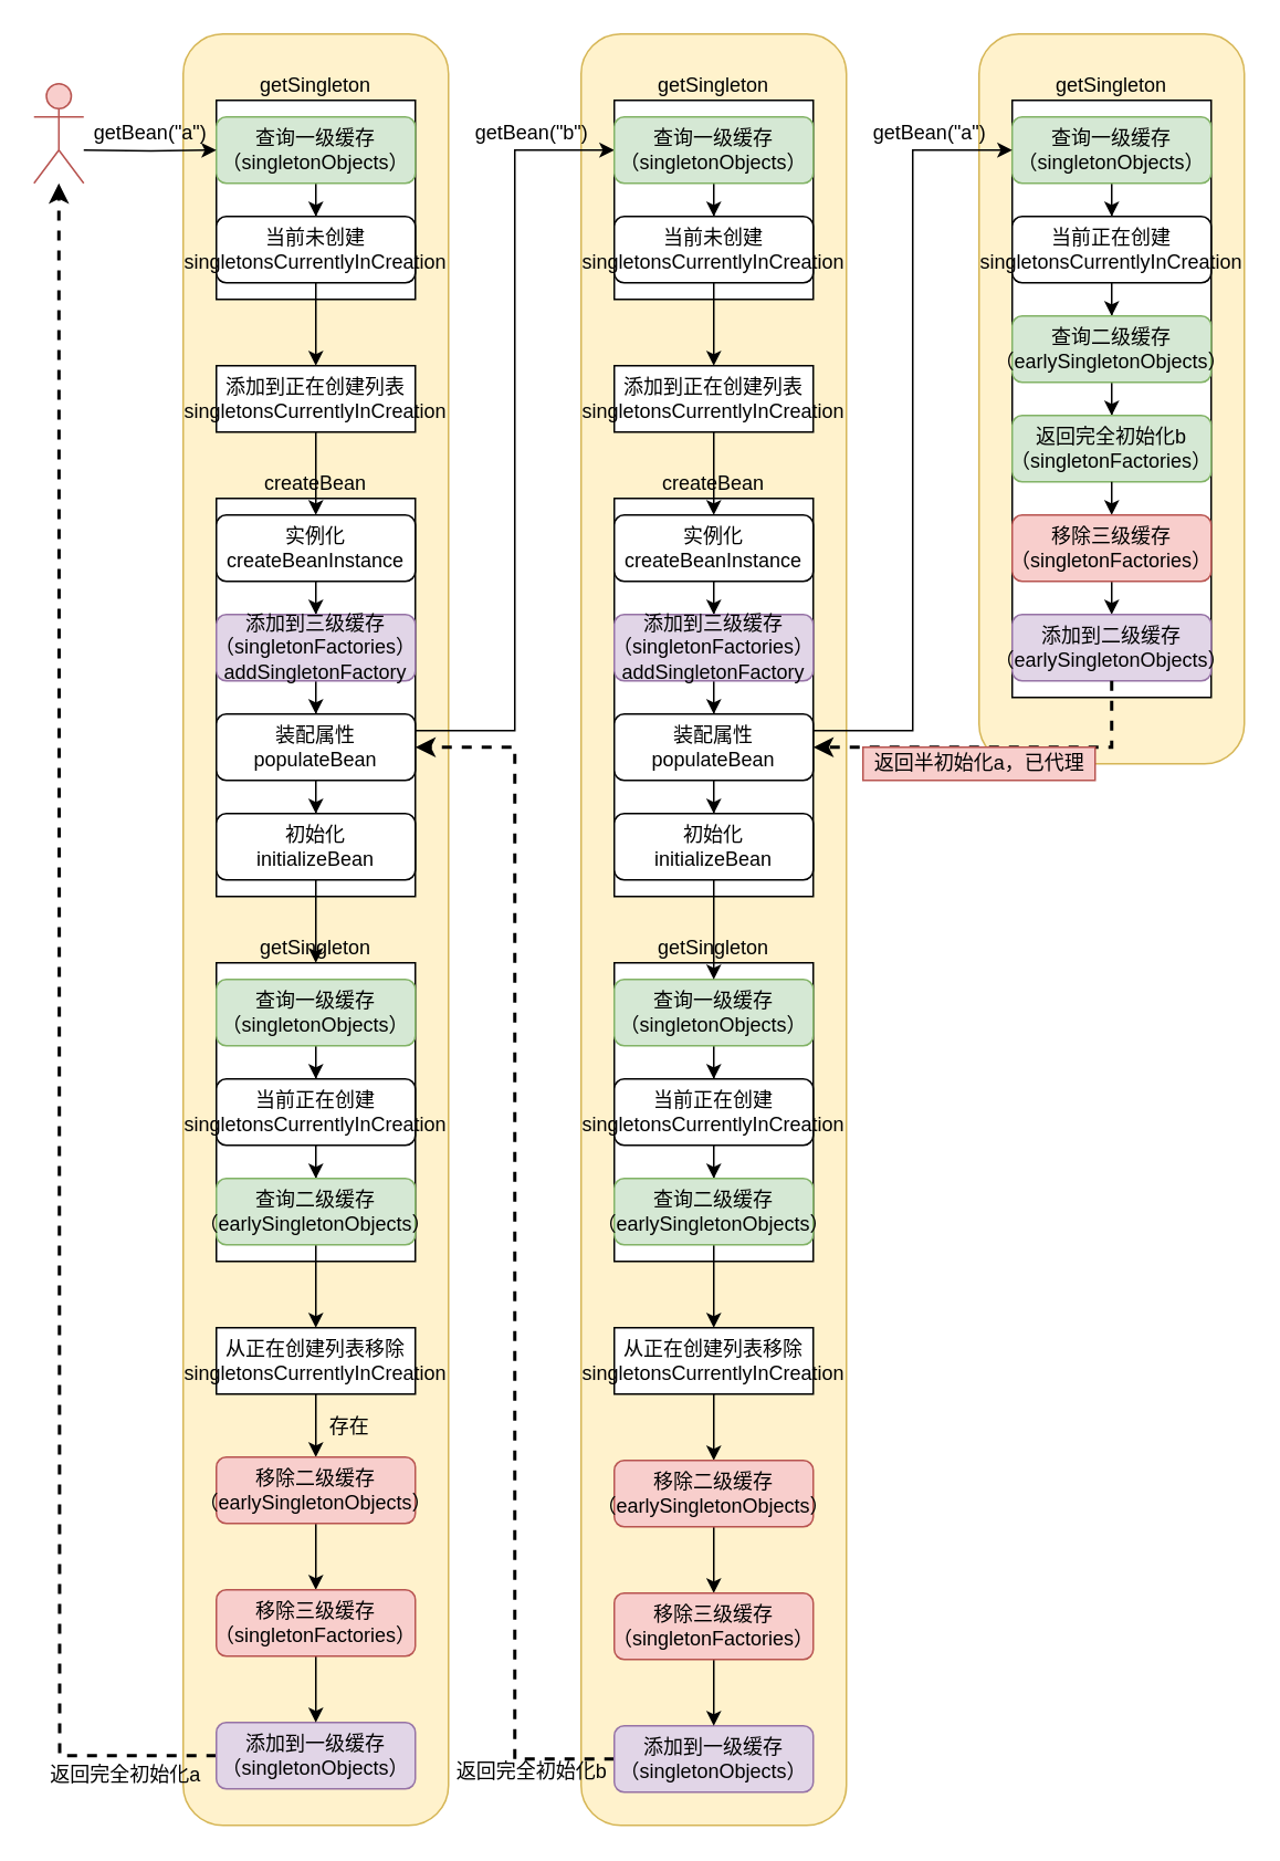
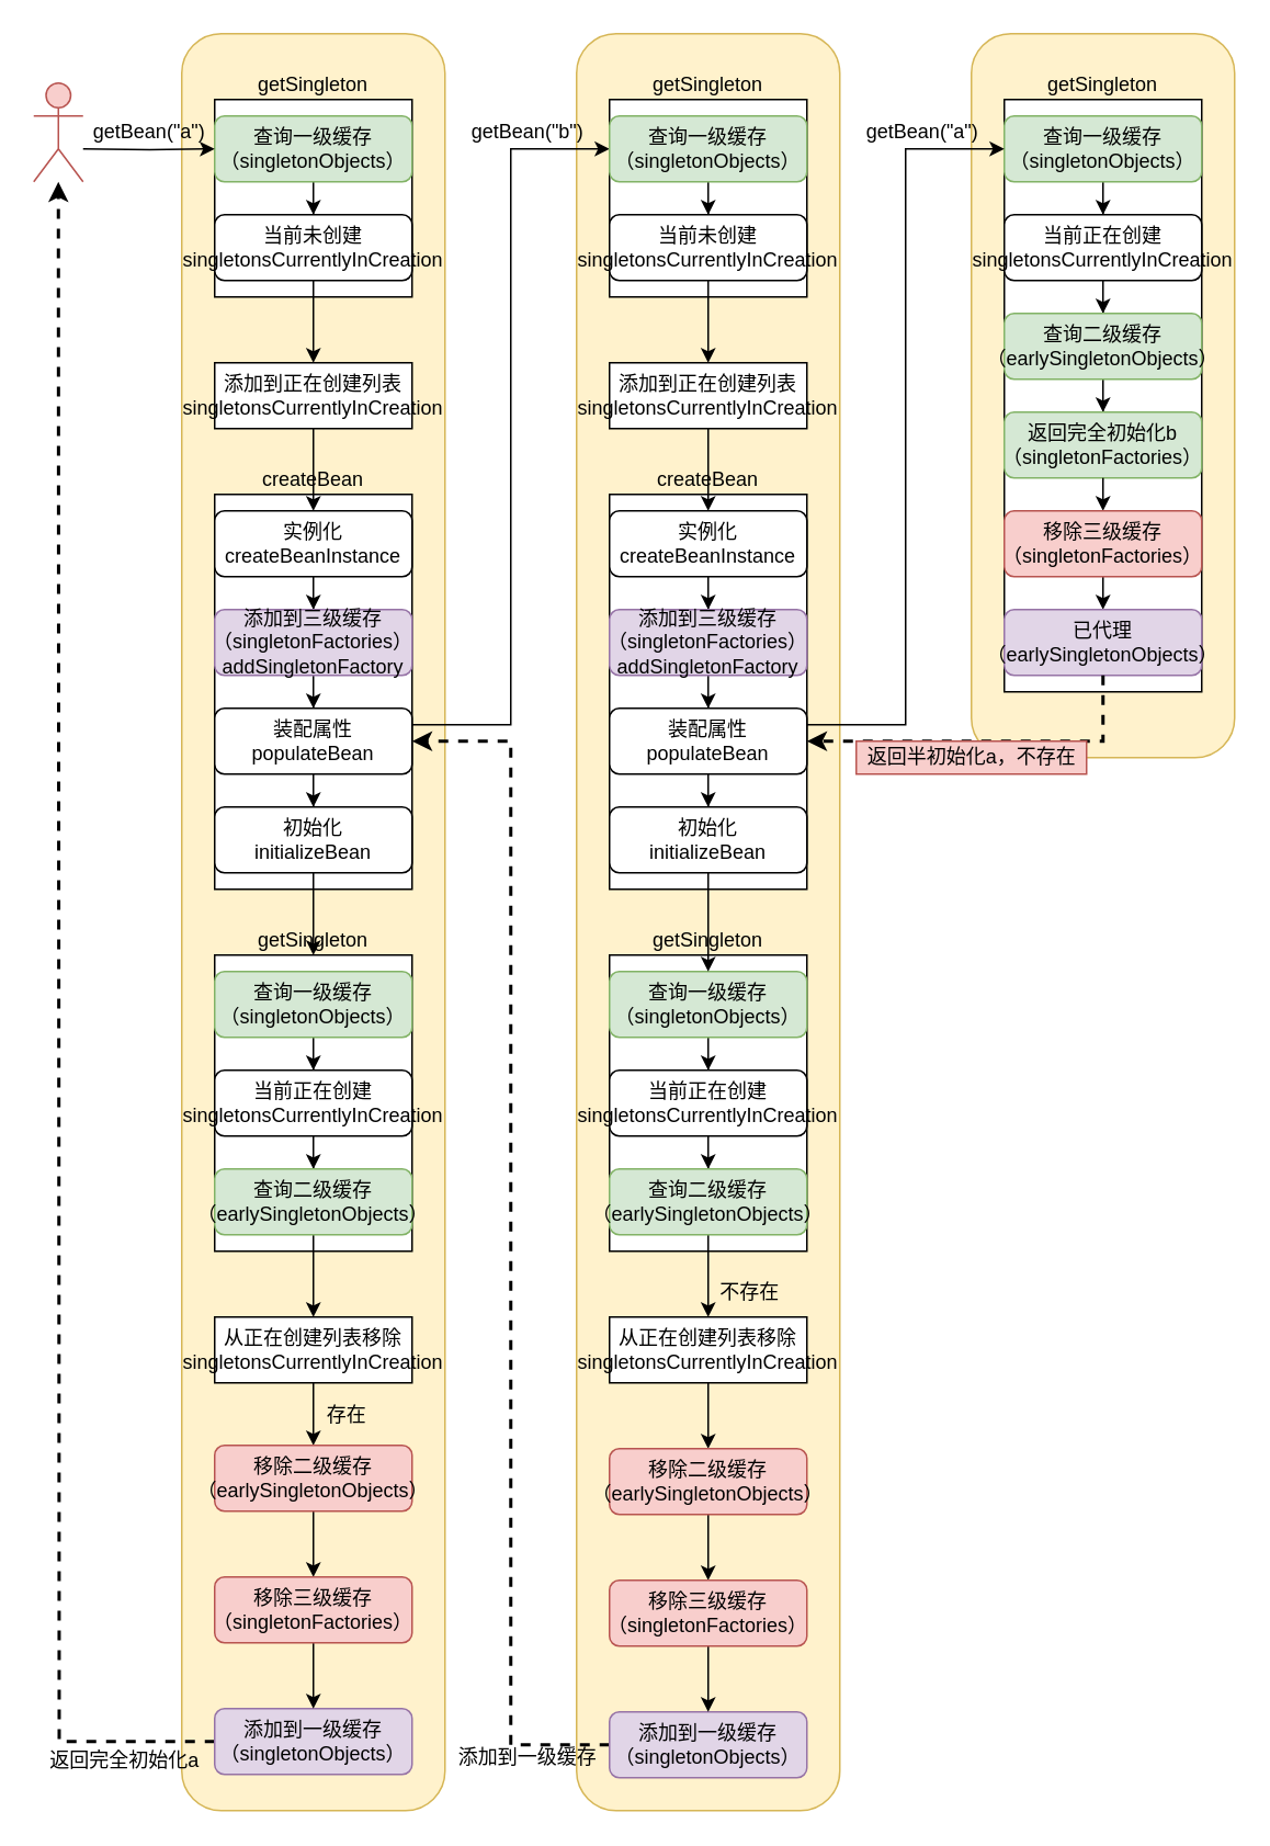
- <mxCell id="52" value="添加到二级缓存（earlySingletonObjects）" style="rounded=1;whiteSpace=wrap;html=1;fillColor=#e1d5e7;strokeColor=#9673a6;" parent="1" vertex="1"><mxGeometry x="610" y="370" width="120" height="40" as="geometry" /></mxCell>
+ <mxCell id="52" value="已代理（earlySingletonObjects）" style="rounded=1;whiteSpace=wrap;html=1;fillColor=#e1d5e7;strokeColor=#9673a6;" parent="1" vertex="1"><mxGeometry x="610" y="370" width="120" height="40" as="geometry" /></mxCell>
- <mxCell id="55" value="返回半初始化a，已代理" style="text;html=1;align=center;verticalAlign=middle;resizable=0;points=[];;autosize=1;fillColor=#f8cecc;strokeColor=#b85450;" parent="1" vertex="1"><mxGeometry x="520" y="450" width="140" height="20" as="geometry" /></mxCell>
+ <mxCell id="55" value="返回半初始化a，不存在" style="text;html=1;align=center;verticalAlign=middle;resizable=0;points=[];;autosize=1;fillColor=#f8cecc;strokeColor=#b85450;" parent="1" vertex="1"><mxGeometry x="520" y="450" width="140" height="20" as="geometry" /></mxCell>
+ <mxCell id="85" value="不存在" style="text;html=1;align=center;verticalAlign=middle;resizable=0;points=[];;autosize=1;" parent="1" vertex="1"><mxGeometry x="430" y="775" width="50" height="20" as="geometry" /></mxCell>
- <mxCell id="74" value="返回完全初始化b" style="text;html=1;align=center;verticalAlign=middle;resizable=0;points=[];;autosize=1;" parent="1" vertex="1"><mxGeometry x="265" y="1058" width="110" height="20" as="geometry" /></mxCell>
+ <mxCell id="74" value="添加到一级缓存" style="text;html=1;align=center;verticalAlign=middle;resizable=0;points=[];;autosize=1;" parent="1" vertex="1"><mxGeometry x="265" y="1058" width="110" height="20" as="geometry" /></mxCell>
